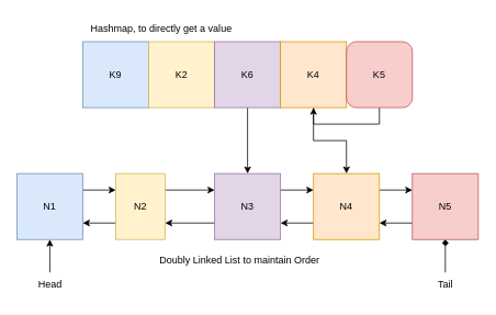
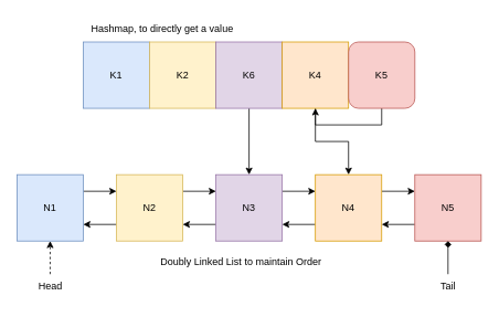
- <mxCell id="2" value="K9" style="rounded=0;whiteSpace=wrap;html=1;fillColor=#dae8fc;strokeColor=#6c8ebf;" vertex="1" parent="1"><mxGeometry x="100" y="50" width="80" height="80" as="geometry" /></mxCell>
+ <mxCell id="2" value="K1" style="rounded=0;whiteSpace=wrap;html=1;fillColor=#dae8fc;strokeColor=#6c8ebf;" vertex="1" parent="1"><mxGeometry x="100" y="50" width="80" height="80" as="geometry" /></mxCell>
- <mxCell id="23" value="N2" style="rounded=0;whiteSpace=wrap;html=1;fillColor=#fff2cc;strokeColor=#d6b656;" vertex="1" parent="1"><mxGeometry x="140" y="210" width="60" height="80" as="geometry" /></mxCell>
+ <mxCell id="23" value="N2" style="rounded=0;whiteSpace=wrap;html=1;fillColor=#fff2cc;strokeColor=#d6b656;" vertex="1" parent="1"><mxGeometry x="140" y="210" width="80" height="80" as="geometry" /></mxCell>
- <mxCell id="24" style="edgeStyle=orthogonalEdgeStyle;rounded=0;orthogonalLoop=1;jettySize=auto;html=1;entryX=0.5;entryY=1;entryDx=0;entryDy=0;" edge="1" parent="1" source="25" target="12"><mxGeometry relative="1" as="geometry" /></mxCell>
+ <mxCell id="24" style="edgeStyle=orthogonalEdgeStyle;rounded=0;orthogonalLoop=1;jettySize=auto;html=1;entryX=0.5;entryY=1;entryDx=0;entryDy=0;dashed=1;" edge="1" parent="1" source="25" target="12"><mxGeometry relative="1" as="geometry" /></mxCell>
